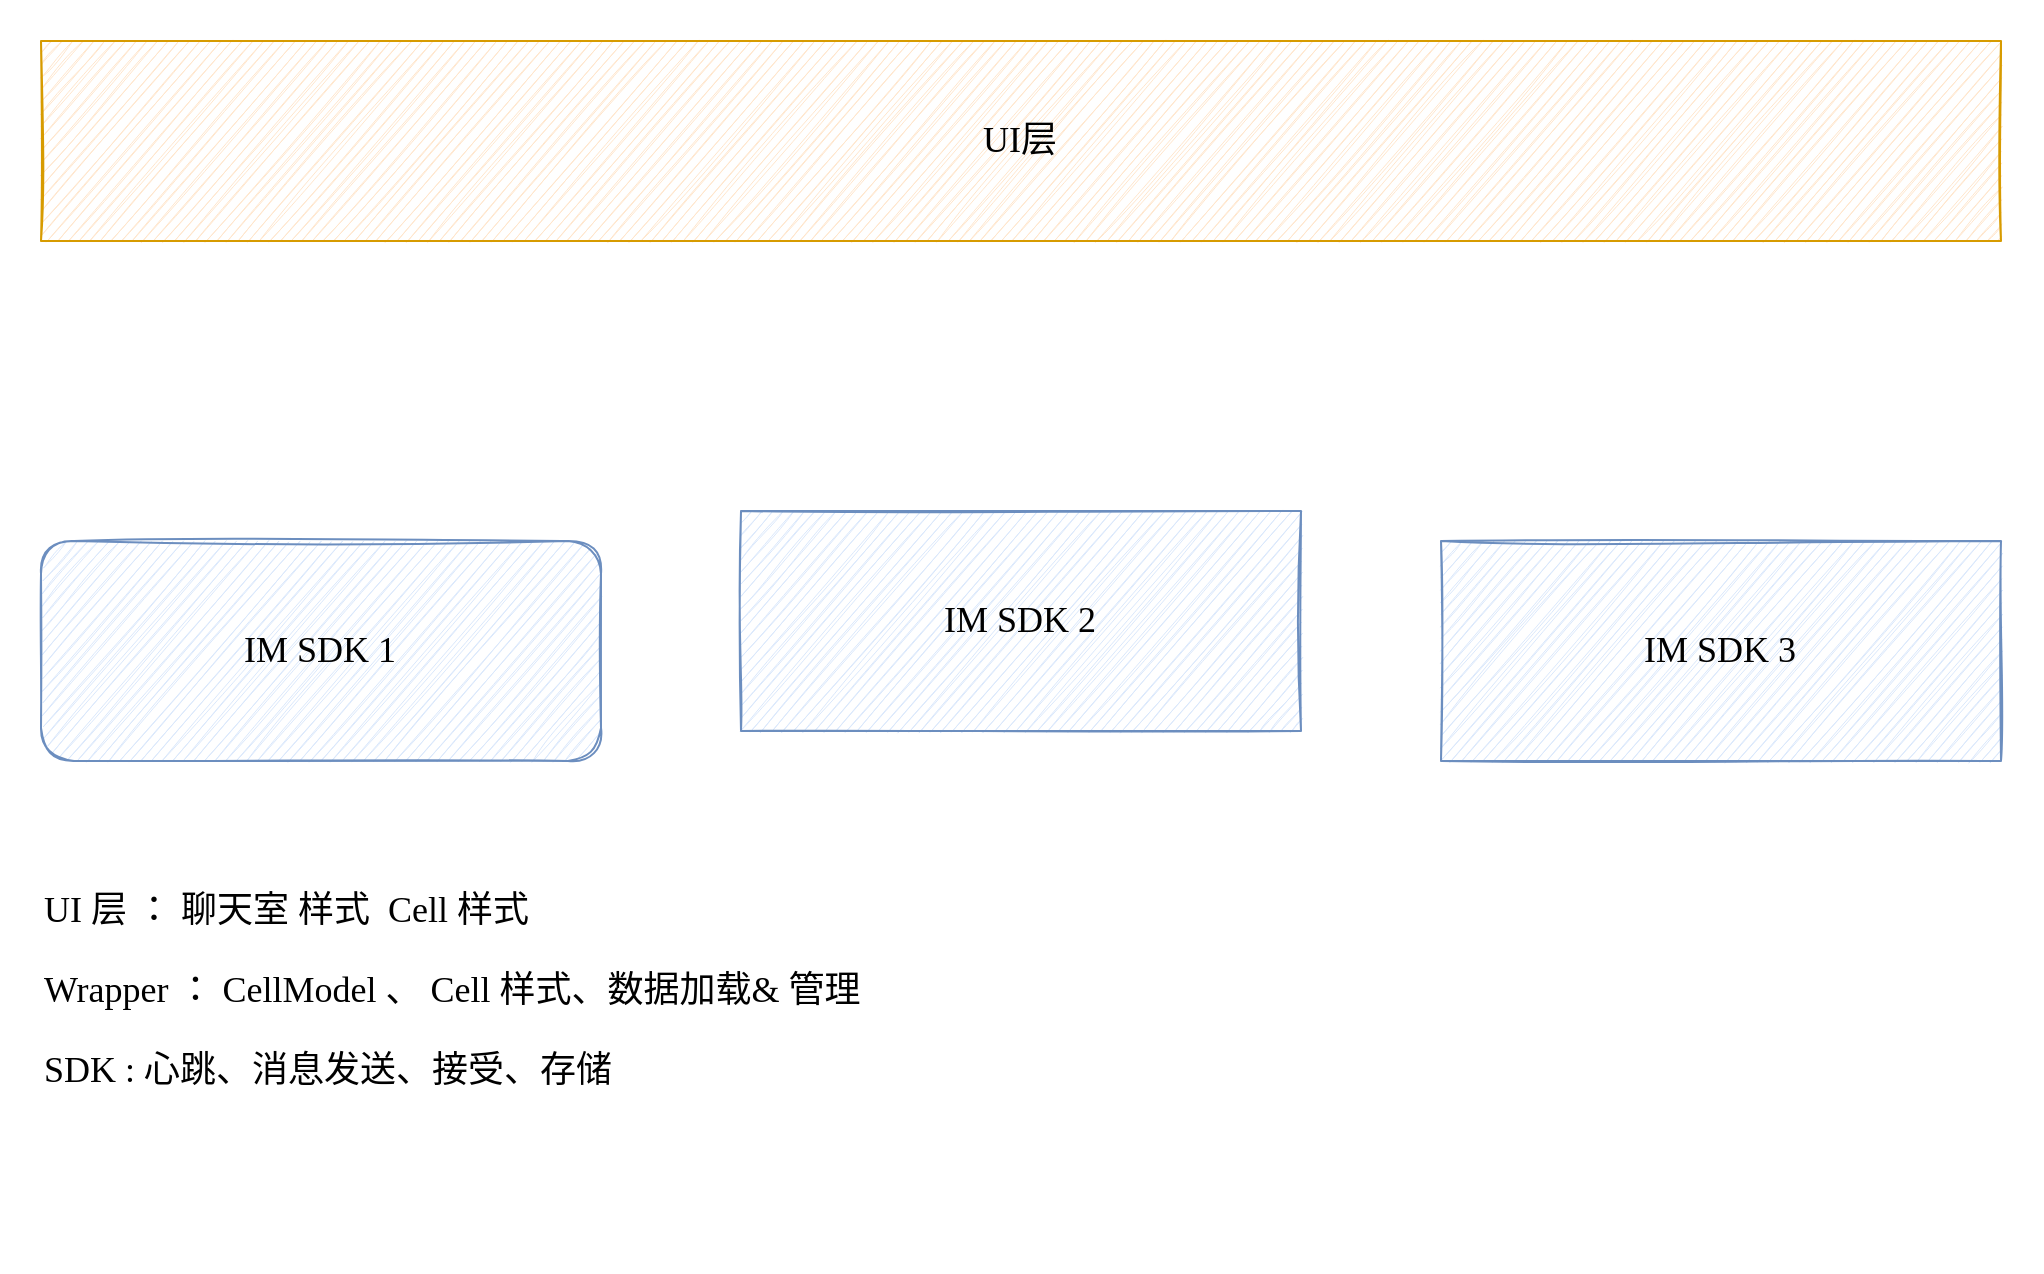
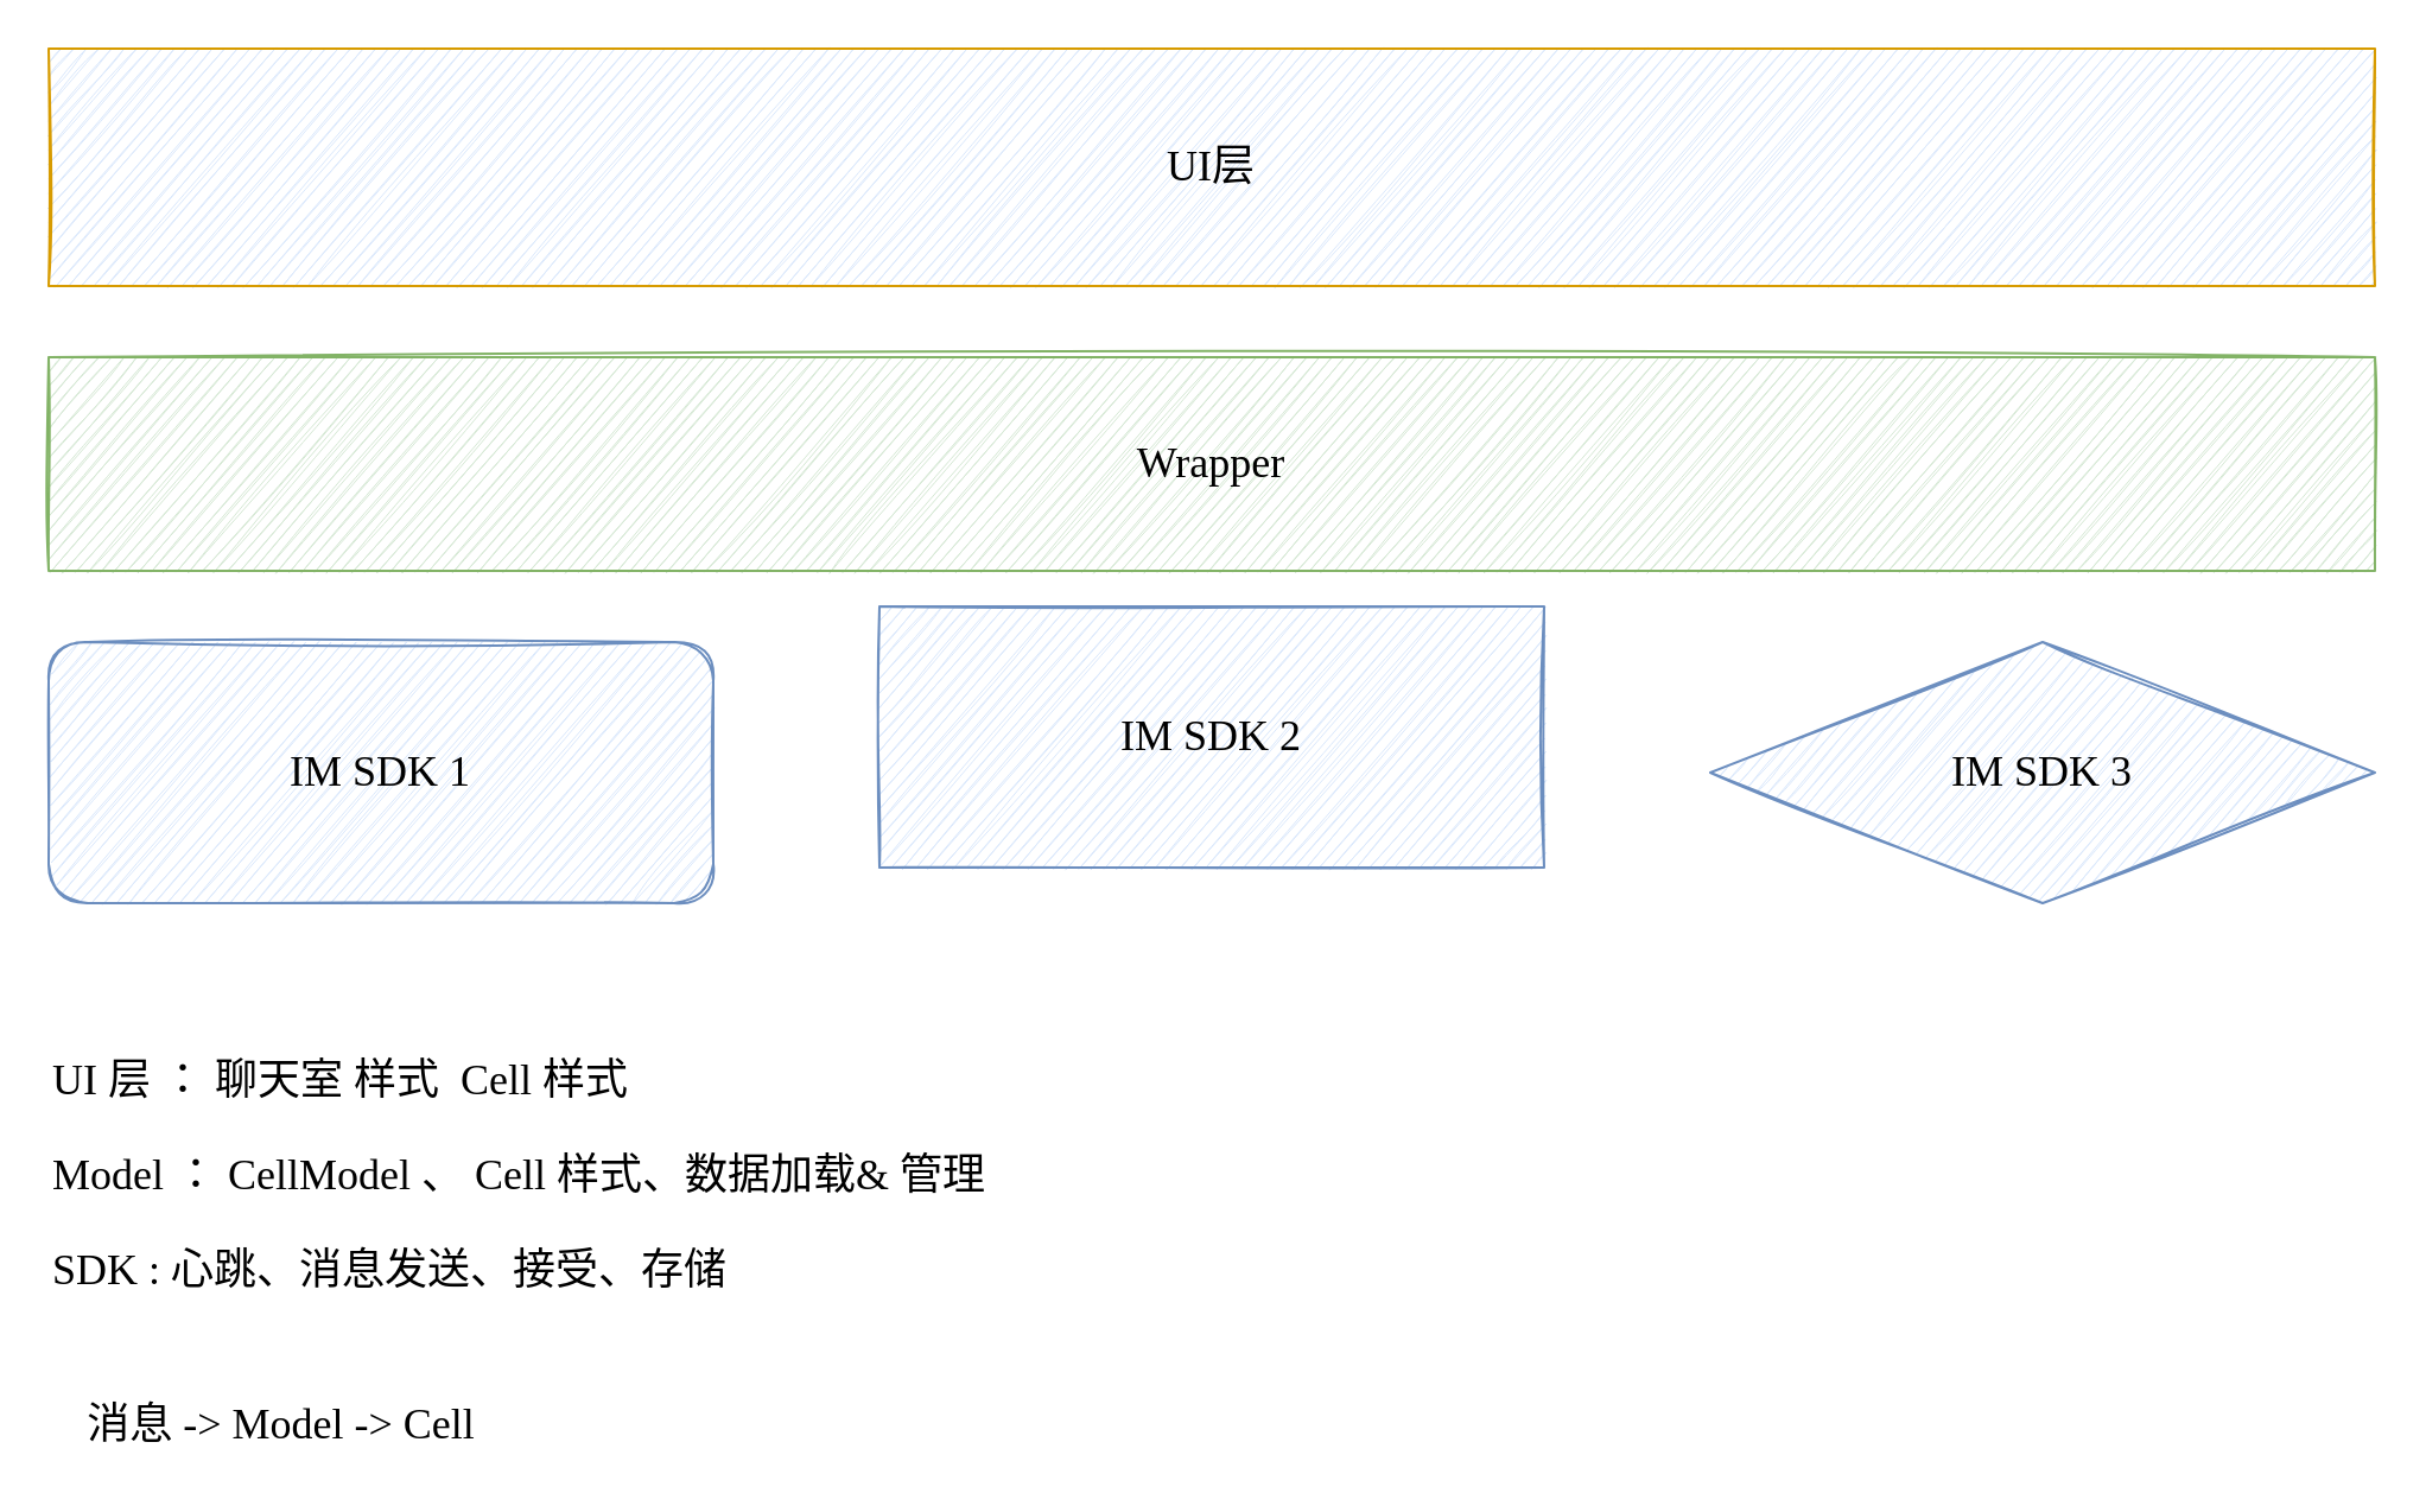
- <mxCell id="3" value="UI层" style="rounded=0;whiteSpace=wrap;html=1;sketch=1;hachureGap=4;fontFamily=Architects Daughter;fontSource=https%3A%2F%2Ffonts.googleapis.com%2Fcss%3Ffamily%3DArchitects%2BDaughter;fontSize=18;fillColor=#ffe6cc;strokeColor=#d79b00;" vertex="1" parent="2"><mxGeometry width="980" height="100" as="geometry" /></mxCell>
+ <mxCell id="3" value="UI层" style="rounded=0;whiteSpace=wrap;html=1;sketch=1;hachureGap=4;fontFamily=Architects Daughter;fontSource=https%3A%2F%2Ffonts.googleapis.com%2Fcss%3Ffamily%3DArchitects%2BDaughter;fontSize=18;fillColor=#dae8fc;strokeColor=#d79b00;" vertex="1" parent="2"><mxGeometry width="980" height="100" as="geometry" /></mxCell>
+ <mxCell id="7" value="Wrapper" style="rounded=0;whiteSpace=wrap;html=1;sketch=1;hachureGap=4;fontFamily=Architects Daughter;fontSource=https%3A%2F%2Ffonts.googleapis.com%2Fcss%3Ffamily%3DArchitects%2BDaughter;fontSize=18;fillColor=#d5e8d4;strokeColor=#82b366;" vertex="1" parent="2"><mxGeometry y="130" width="980" height="90" as="geometry" /></mxCell>
- <mxCell id="6" value="IM SDK 3" style="rounded=0;whiteSpace=wrap;html=1;sketch=1;hachureGap=4;fontFamily=Architects Daughter;fontSource=https%3A%2F%2Ffonts.googleapis.com%2Fcss%3Ffamily%3DArchitects%2BDaughter;fontSize=18;fillColor=#dae8fc;strokeColor=#6c8ebf;" vertex="1" parent="2"><mxGeometry x="700" y="250" width="280" height="110" as="geometry" /></mxCell>
+ <mxCell id="6" value="IM SDK 3" style="rhombus;whiteSpace=wrap;html=1;sketch=1;hachureGap=4;fontFamily=Architects Daughter;fontSource=https%3A%2F%2Ffonts.googleapis.com%2Fcss%3Ffamily%3DArchitects%2BDaughter;fontSize=18;fillColor=#dae8fc;strokeColor=#6c8ebf;" vertex="1" parent="2"><mxGeometry x="700" y="250" width="280" height="110" as="geometry" /></mxCell>
- <mxCell id="9" value="Wrapper ： CellModel 、 Cell 样式、数据加载&amp;amp; 管理" style="text;html=1;align=left;verticalAlign=middle;resizable=0;points=[];autosize=1;strokeColor=none;fillColor=none;fontSize=18;fontFamily=Architects Daughter;fontColor=#000000;" vertex="1" parent="1"><mxGeometry x="20" y="480" width="460" height="30" as="geometry" /></mxCell>
+ <mxCell id="9" value="Model ： CellModel 、 Cell 样式、数据加载&amp;amp; 管理" style="text;html=1;align=left;verticalAlign=middle;resizable=0;points=[];autosize=1;strokeColor=none;fillColor=none;fontSize=18;fontFamily=Architects Daughter;fontColor=#000000;" vertex="1" parent="1"><mxGeometry x="20" y="480" width="460" height="30" as="geometry" /></mxCell>
+ <mxCell id="11" value="消息 -&amp;gt; Model -&amp;gt; Cell&amp;nbsp;" style="text;html=1;align=center;verticalAlign=middle;resizable=0;points=[];autosize=1;strokeColor=none;fillColor=none;fontSize=18;fontFamily=Architects Daughter;fontColor=#000000;" vertex="1" parent="1"><mxGeometry x="20" y="585" width="200" height="30" as="geometry" /></mxCell>
